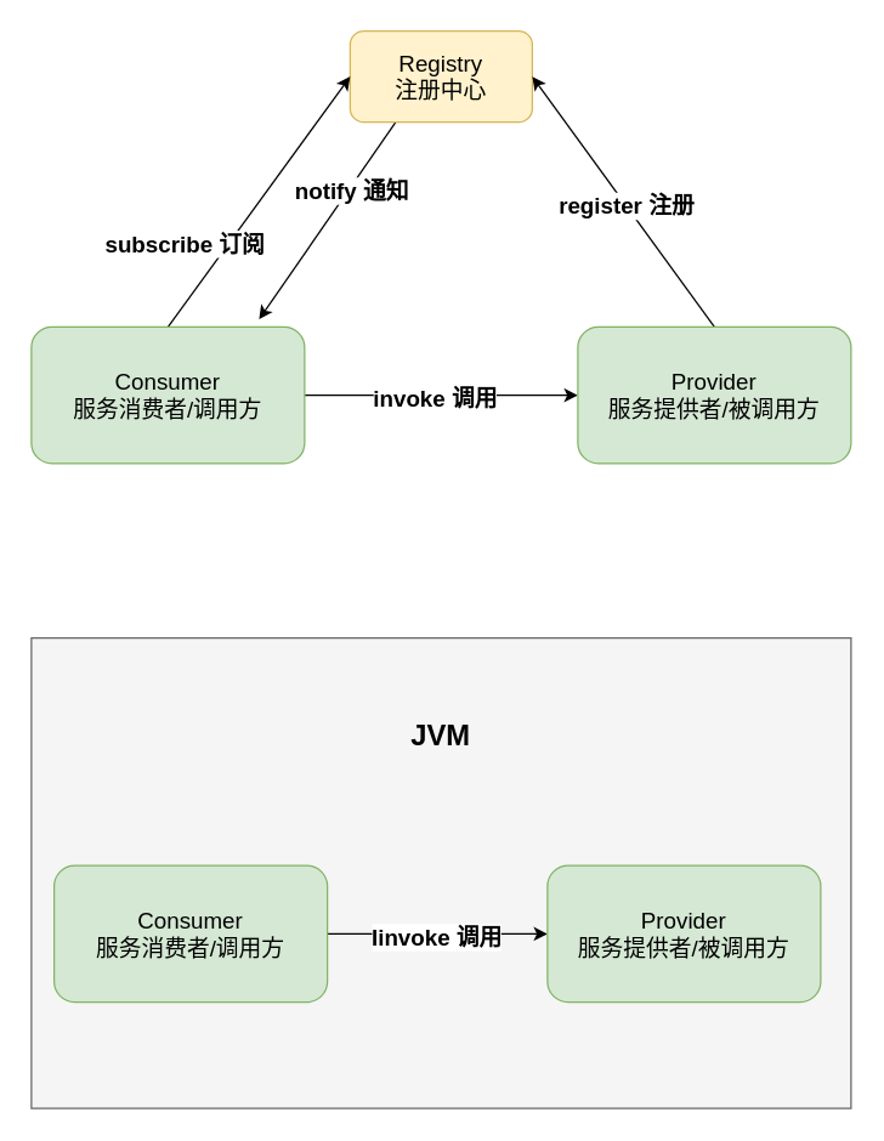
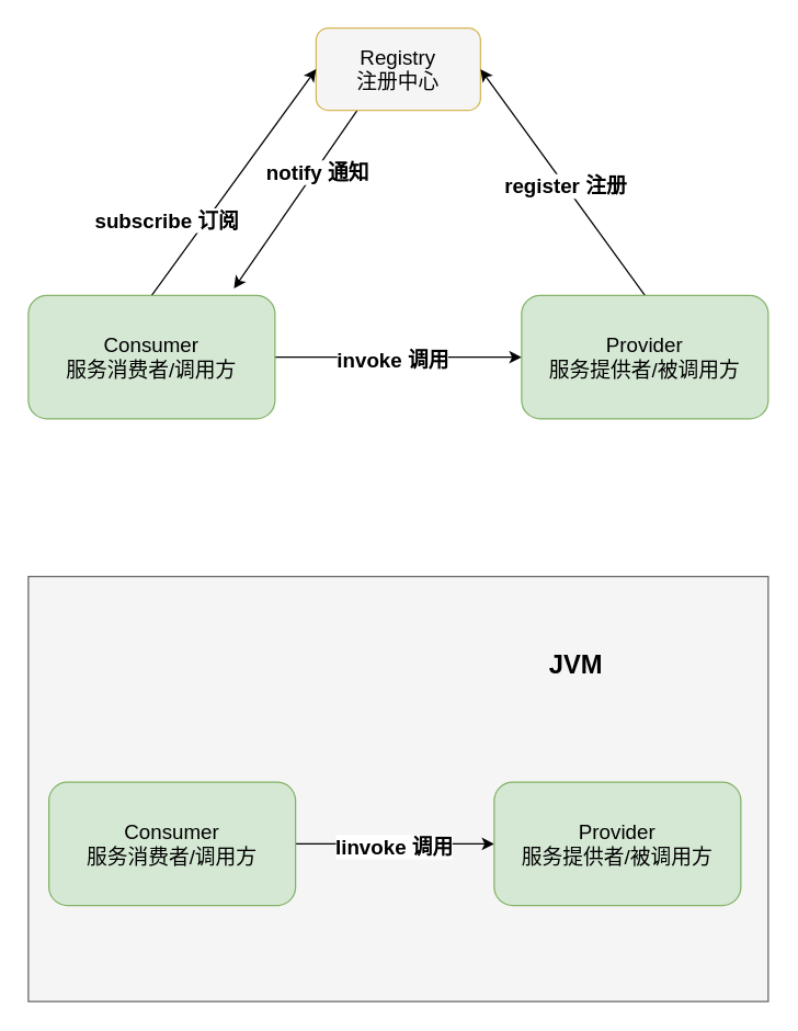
- <mxCell id="5" value="&lt;font style=&quot;font-size: 15px;&quot;&gt;Registry&lt;br&gt;注册中心&lt;br&gt;&lt;/font&gt;" style="rounded=1;whiteSpace=wrap;html=1;fillColor=#fff2cc;strokeColor=#d6b656;" vertex="1" parent="1"><mxGeometry x="230" y="20" width="120" height="60" as="geometry" /></mxCell>
+ <mxCell id="5" value="&lt;font style=&quot;font-size: 15px;&quot;&gt;Registry&lt;br&gt;注册中心&lt;br&gt;&lt;/font&gt;" style="rounded=1;whiteSpace=wrap;html=1;fillColor=#f5f5f5;strokeColor=#d6b656;" vertex="1" parent="1"><mxGeometry x="230" y="20" width="120" height="60" as="geometry" /></mxCell>
- <mxCell id="18" value="&lt;font style=&quot;font-size: 19px;&quot;&gt;&lt;b&gt;JVM&lt;/b&gt;&lt;/font&gt;" style="text;html=1;strokeColor=none;fillColor=none;align=center;verticalAlign=middle;whiteSpace=wrap;rounded=0;" vertex="1" parent="1"><mxGeometry x="260" y="470" width="60" height="30" as="geometry" /></mxCell>
+ <mxCell id="18" value="&lt;font style=&quot;font-size: 19px;&quot;&gt;&lt;b&gt;JVM&lt;/b&gt;&lt;/font&gt;" style="text;html=1;strokeColor=none;fillColor=none;align=center;verticalAlign=middle;whiteSpace=wrap;rounded=0;" vertex="1" parent="1"><mxGeometry x="390" y="470" width="60" height="30" as="geometry" /></mxCell>
